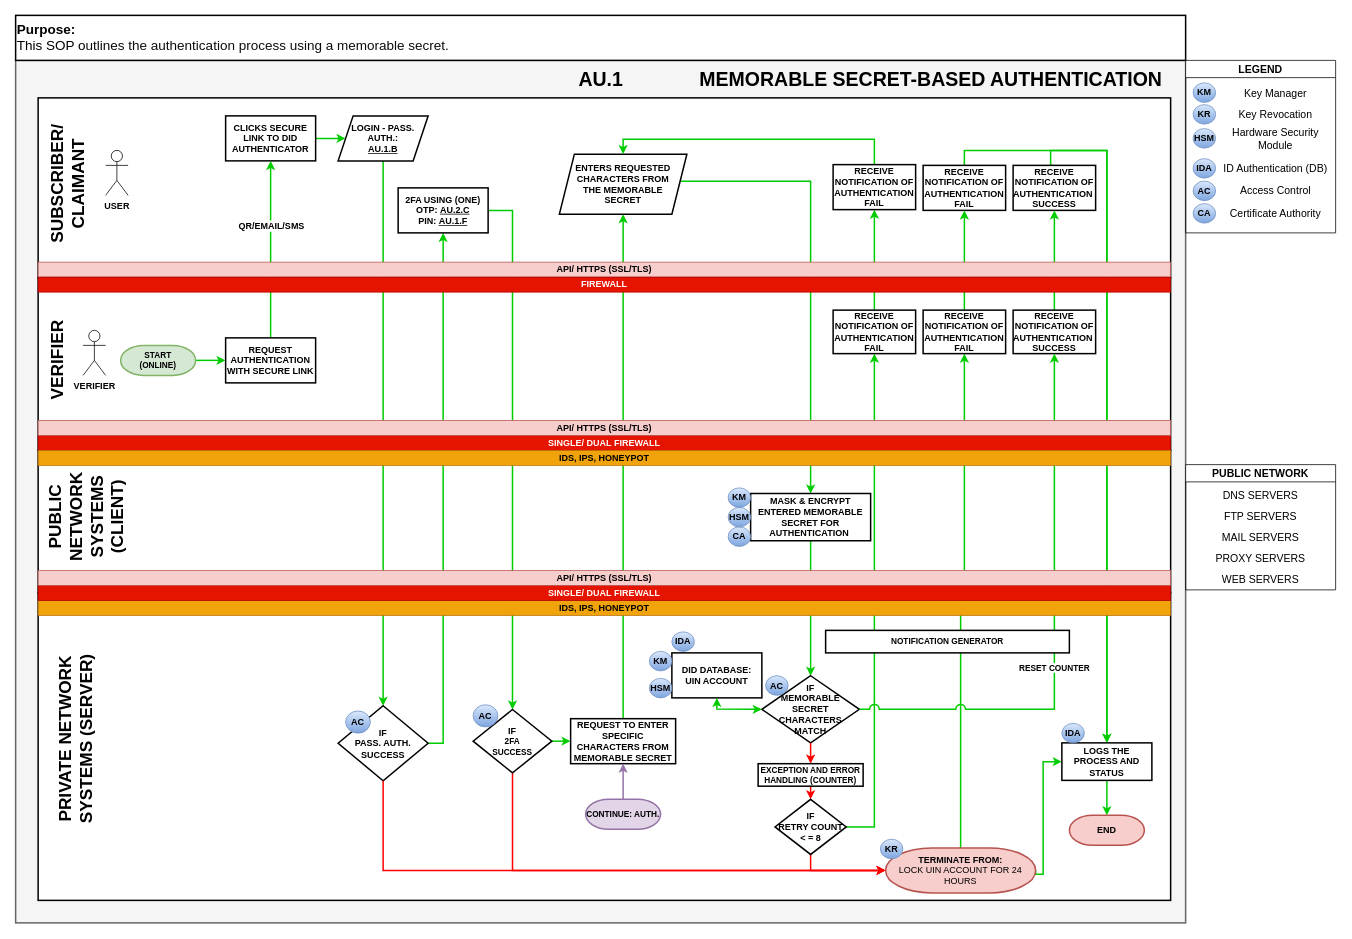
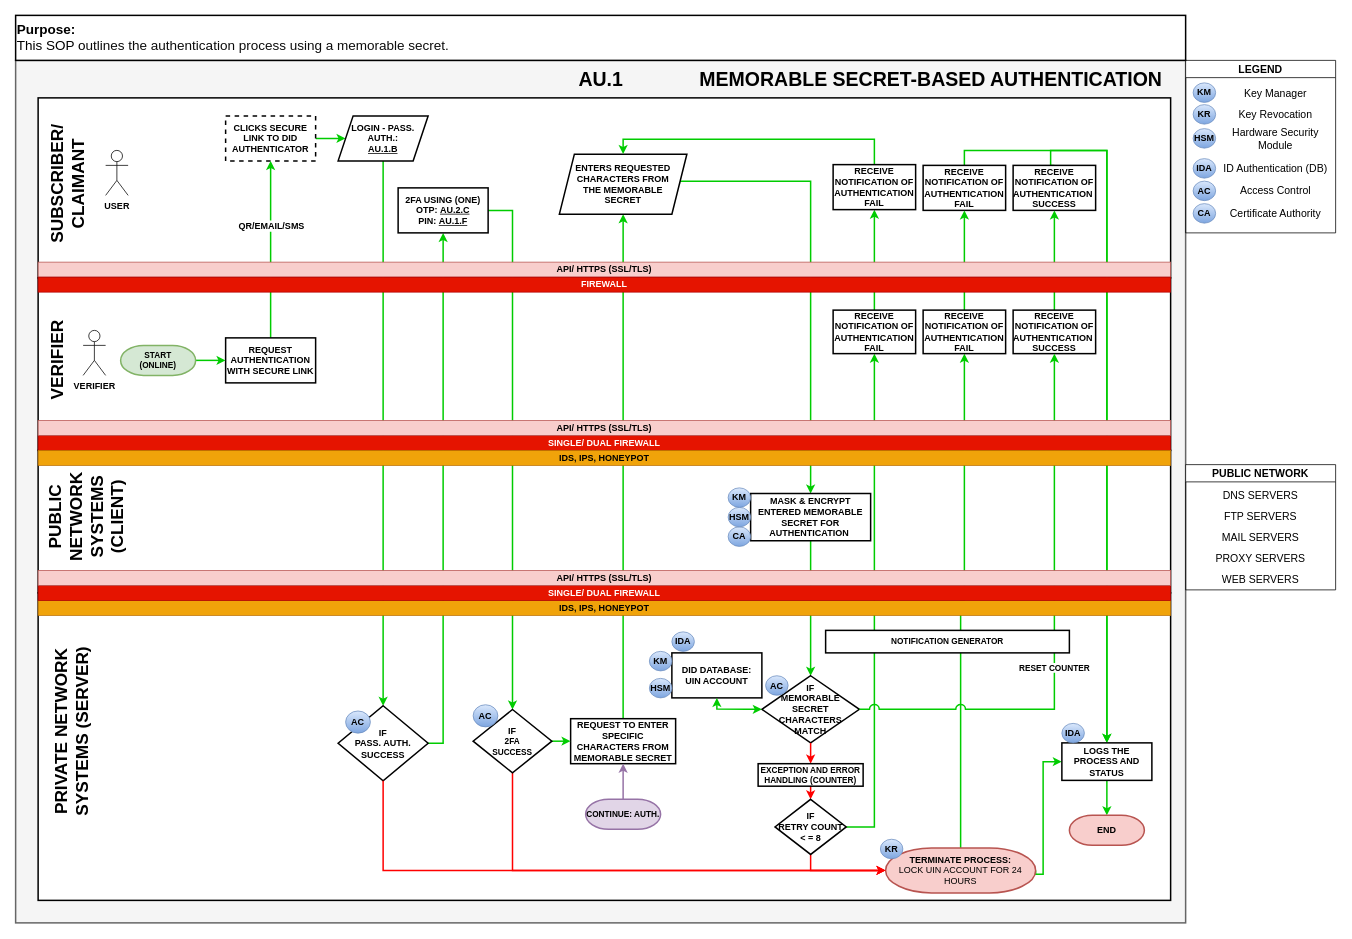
- <mxCell id="8" value="CLICKS SECURE LINK TO DID AUTHENTICATOR" style="rounded=0;whiteSpace=wrap;html=1;fontStyle=1;strokeWidth=2;" parent="1" vertex="1"><mxGeometry x="300" y="154" width="120" height="60" as="geometry" /></mxCell>
+ <mxCell id="8" value="CLICKS SECURE LINK TO DID AUTHENTICATOR" style="rounded=0;whiteSpace=wrap;html=1;fontStyle=1;strokeWidth=2;dashed=1;" parent="1" vertex="1"><mxGeometry x="300" y="154" width="120" height="60" as="geometry" /></mxCell>
- <mxCell id="52" value="&lt;font style=&quot;font-size: 23px;&quot;&gt;PRIVATE NETWORK&lt;br style=&quot;border-color: var(--border-color);&quot;&gt;SYSTEMS (SERVER)&lt;/font&gt;" style="text;html=1;align=center;verticalAlign=middle;resizable=0;points=[];autosize=1;strokeColor=none;fillColor=none;fontStyle=1;fontSize=21;strokeWidth=2;horizontal=0;" parent="1" vertex="1"><mxGeometry x="60" y="865.25" width="80" height="240" as="geometry" /></mxCell>
+ <mxCell id="52" value="&lt;font style=&quot;font-size: 23px;&quot;&gt;PRIVATE NETWORK&lt;br style=&quot;border-color: var(--border-color);&quot;&gt;SYSTEMS (SERVER)&lt;/font&gt;" style="text;html=1;align=center;verticalAlign=middle;resizable=0;points=[];autosize=1;strokeColor=none;fillColor=none;fontStyle=1;fontSize=21;strokeWidth=2;horizontal=0;" parent="1" vertex="1"><mxGeometry x="55" y="855.25" width="80" height="240" as="geometry" /></mxCell>
- <mxCell id="27" value="&lt;span style=&quot;border-color: var(--border-color);&quot;&gt;&lt;b&gt;TERMINATE FROM:&lt;br&gt;&lt;/b&gt;LOCK UIN ACCOUNT FOR 24 HOURS&lt;br&gt;&lt;/span&gt;" style="strokeWidth=2;html=1;shape=mxgraph.flowchart.terminator;whiteSpace=wrap;fillColor=#f8cecc;strokeColor=#b85450;" parent="1" vertex="1"><mxGeometry x="1180" y="1130" width="200" height="60" as="geometry" /></mxCell>
+ <mxCell id="27" value="&lt;span style=&quot;border-color: var(--border-color);&quot;&gt;&lt;b&gt;TERMINATE PROCESS:&lt;br&gt;&lt;/b&gt;LOCK UIN ACCOUNT FOR 24 HOURS&lt;br&gt;&lt;/span&gt;" style="strokeWidth=2;html=1;shape=mxgraph.flowchart.terminator;whiteSpace=wrap;fillColor=#f8cecc;strokeColor=#b85450;" parent="1" vertex="1"><mxGeometry x="1180" y="1130" width="200" height="60" as="geometry" /></mxCell>
